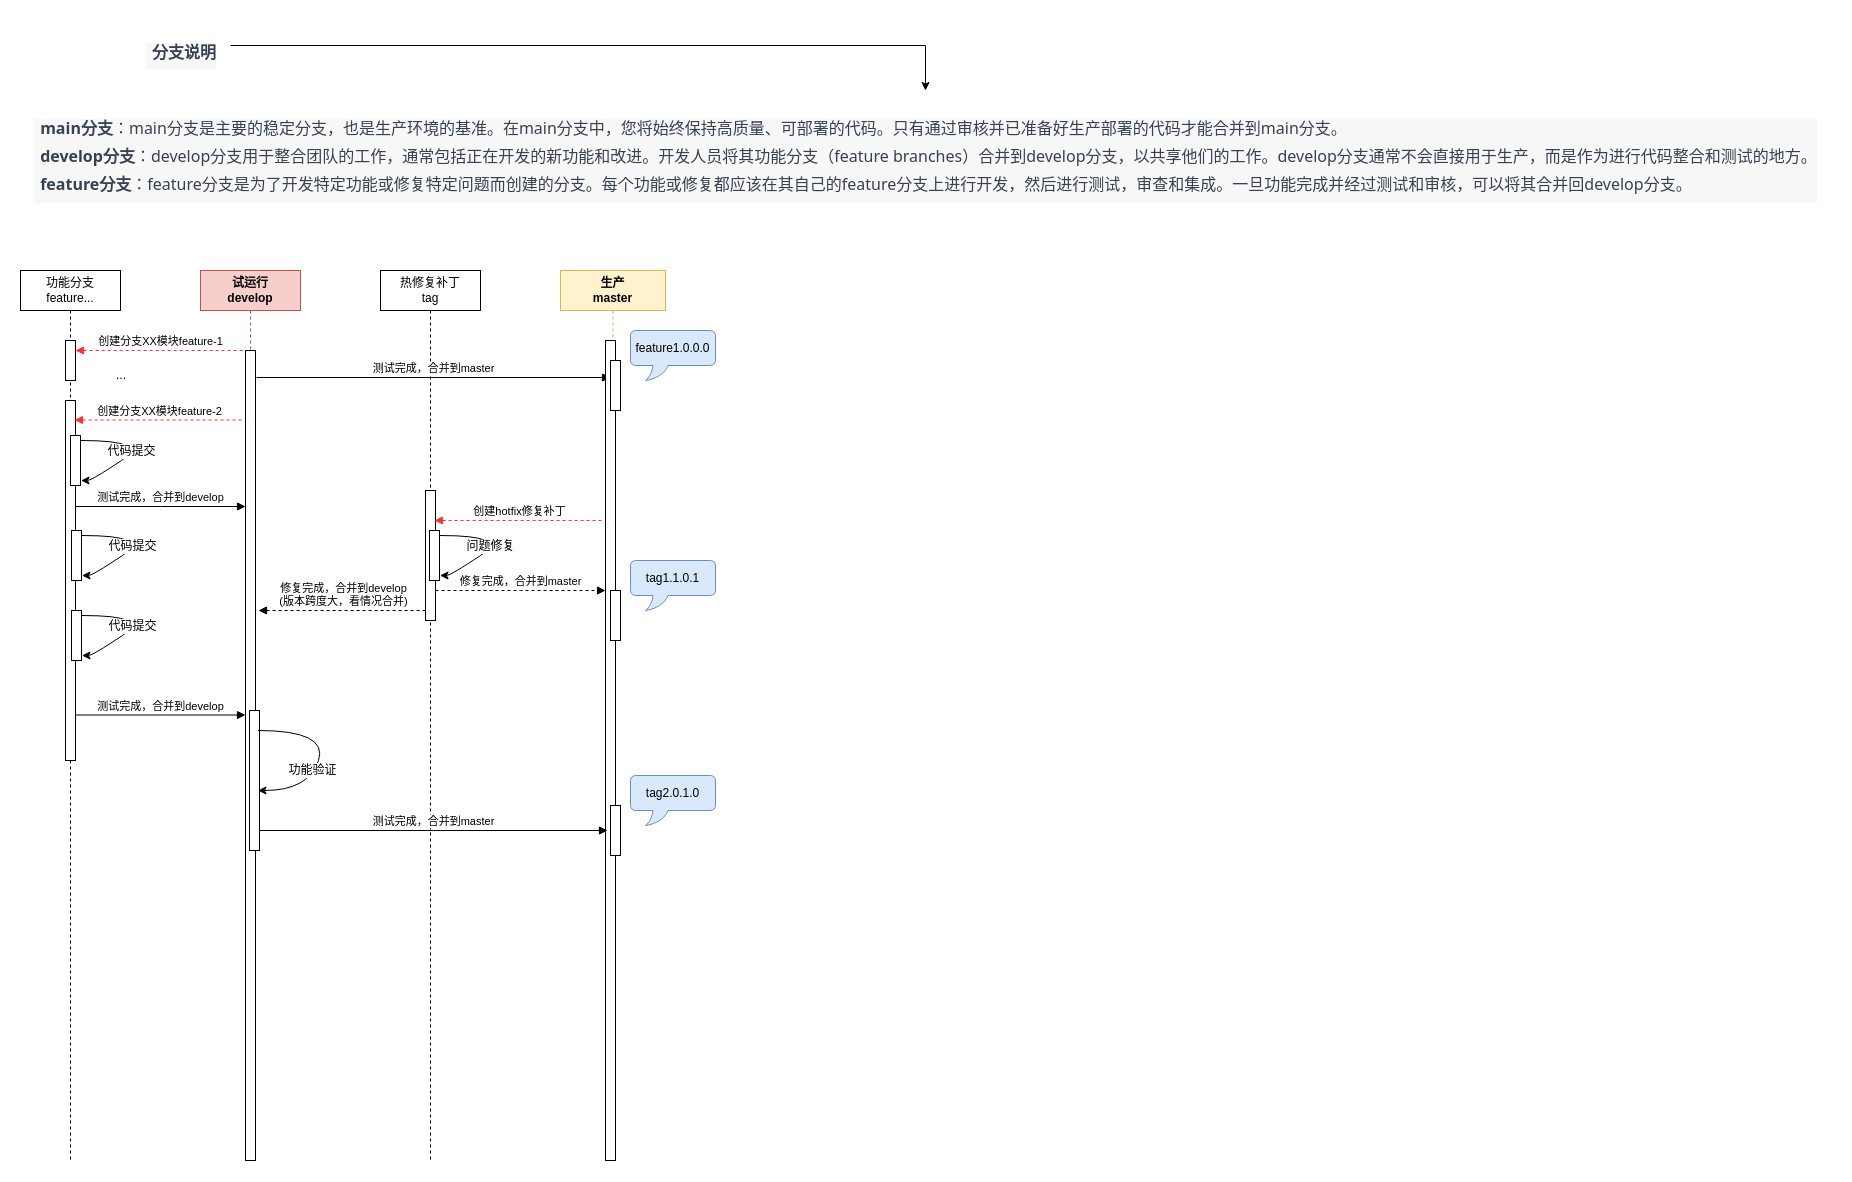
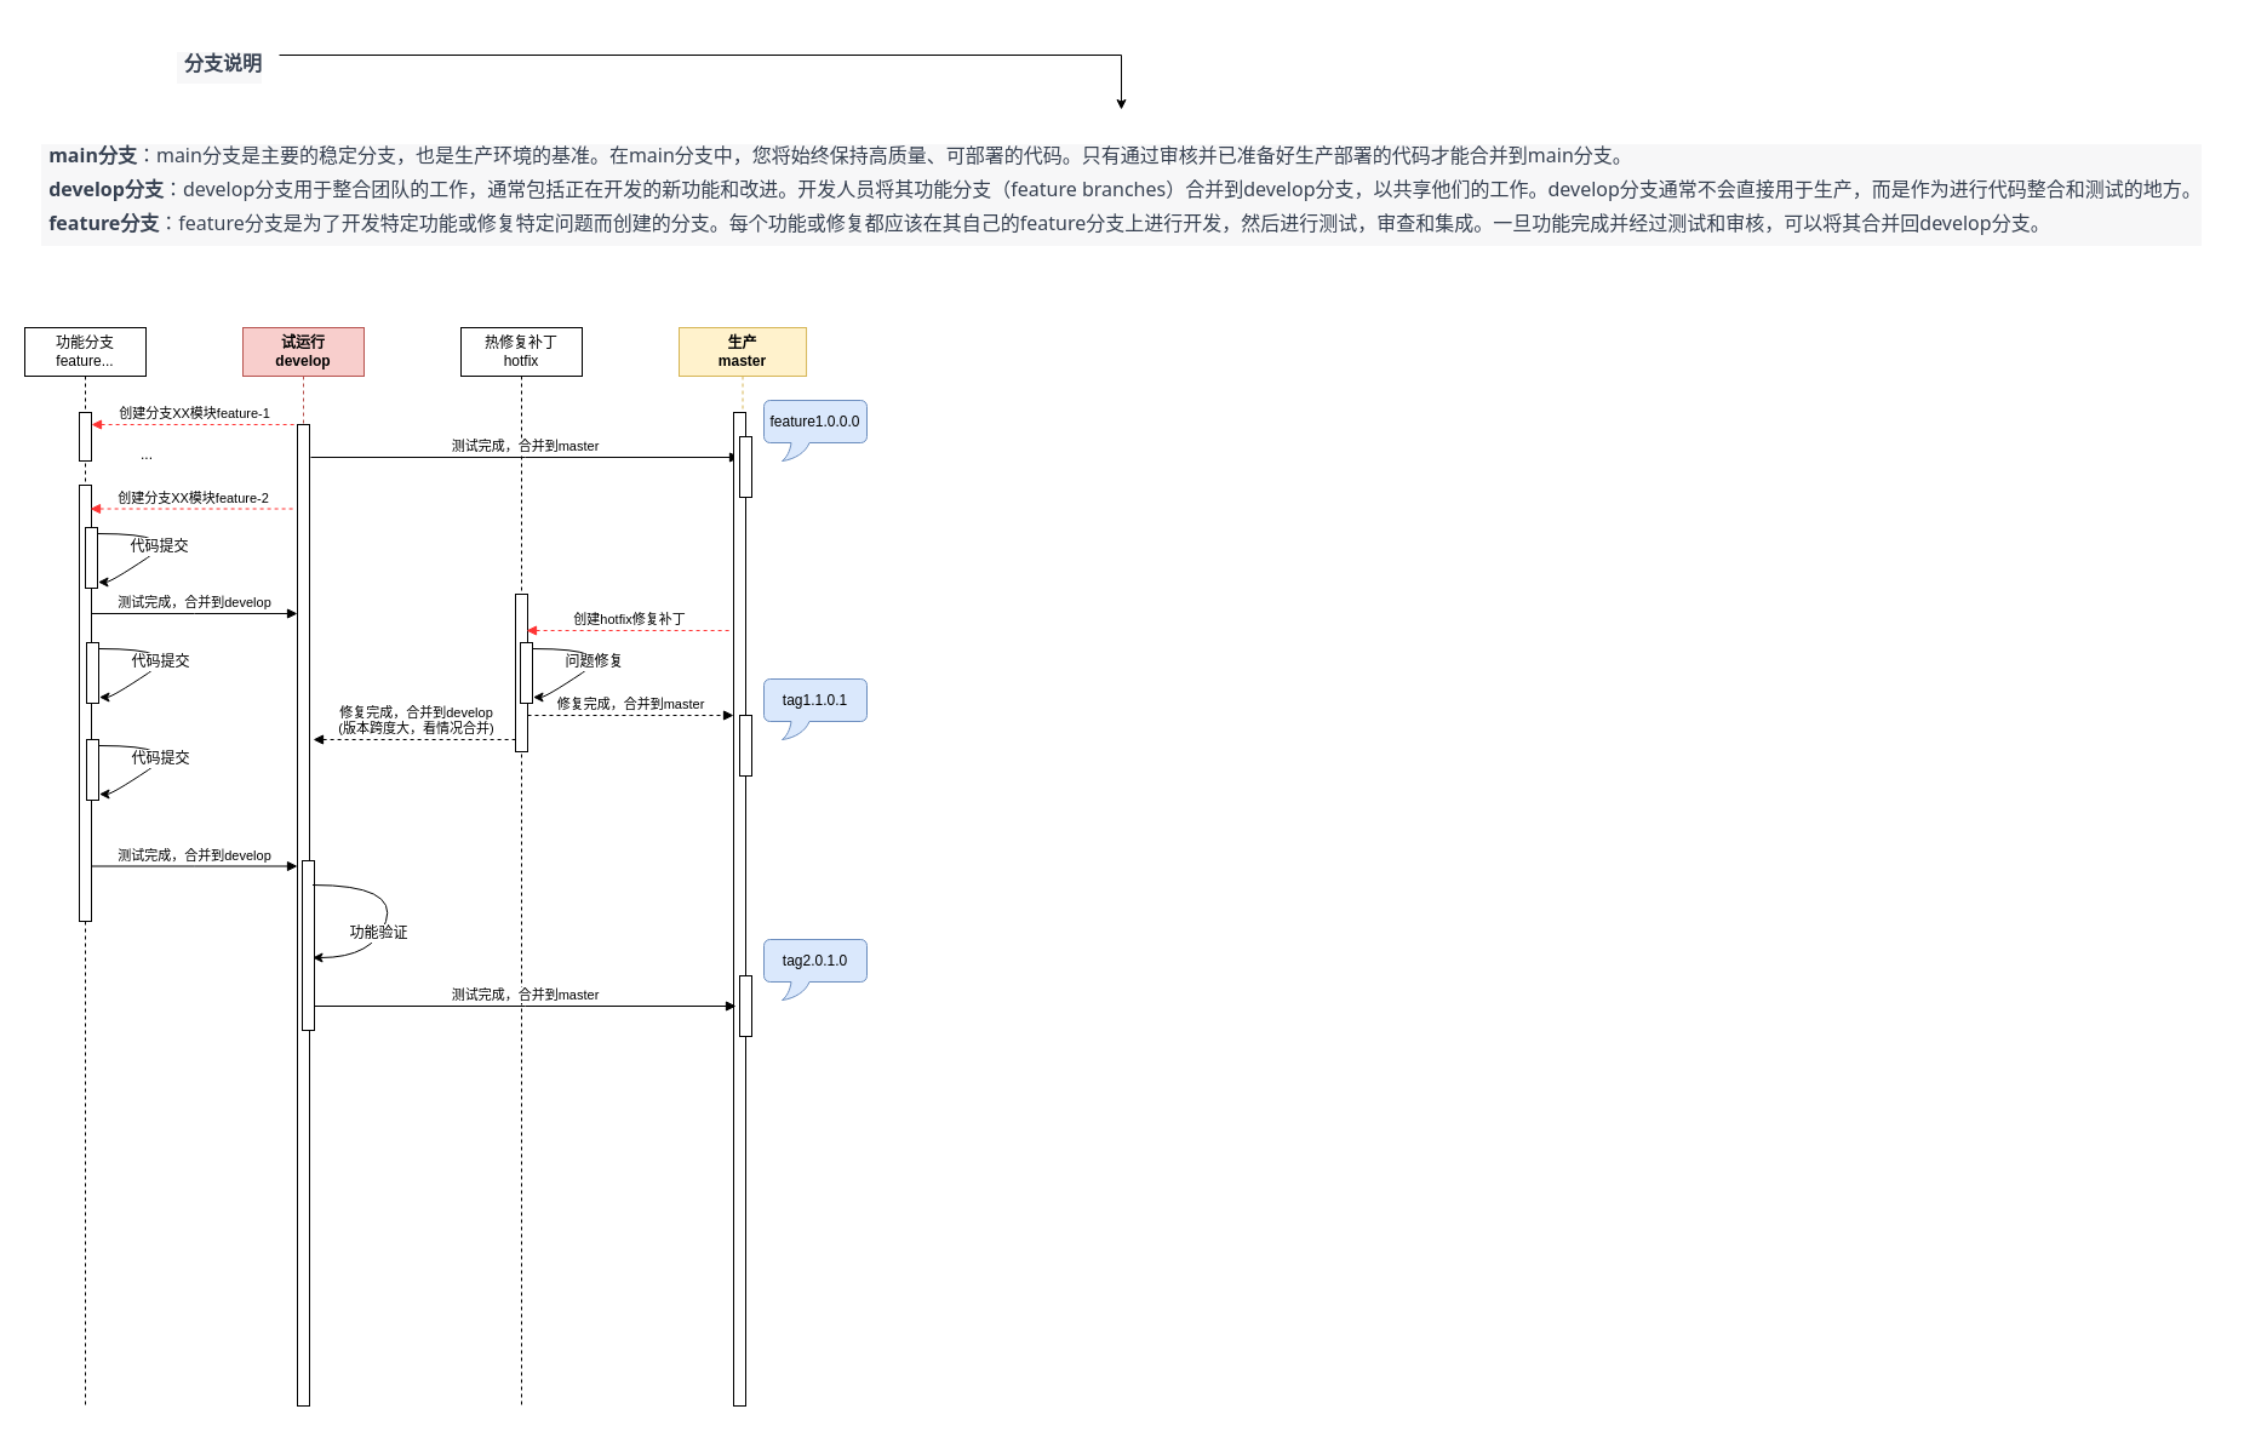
- <mxCell id="16" value="热修复补丁&lt;br&gt;tag" style="shape=umlLifeline;perimeter=lifelinePerimeter;whiteSpace=wrap;html=1;container=0;dropTarget=0;collapsible=0;recursiveResize=0;outlineConnect=0;portConstraint=eastwest;newEdgeStyle={&quot;edgeStyle&quot;:&quot;elbowEdgeStyle&quot;,&quot;elbow&quot;:&quot;vertical&quot;,&quot;curved&quot;:0,&quot;rounded&quot;:0};" vertex="1" parent="1"><mxGeometry x="380" y="270" width="100" height="890" as="geometry" /></mxCell>
+ <mxCell id="16" value="热修复补丁&lt;br&gt;hotfix" style="shape=umlLifeline;perimeter=lifelinePerimeter;whiteSpace=wrap;html=1;container=0;dropTarget=0;collapsible=0;recursiveResize=0;outlineConnect=0;portConstraint=eastwest;newEdgeStyle={&quot;edgeStyle&quot;:&quot;elbowEdgeStyle&quot;,&quot;elbow&quot;:&quot;vertical&quot;,&quot;curved&quot;:0,&quot;rounded&quot;:0};" vertex="1" parent="1"><mxGeometry x="380" y="270" width="100" height="890" as="geometry" /></mxCell>
